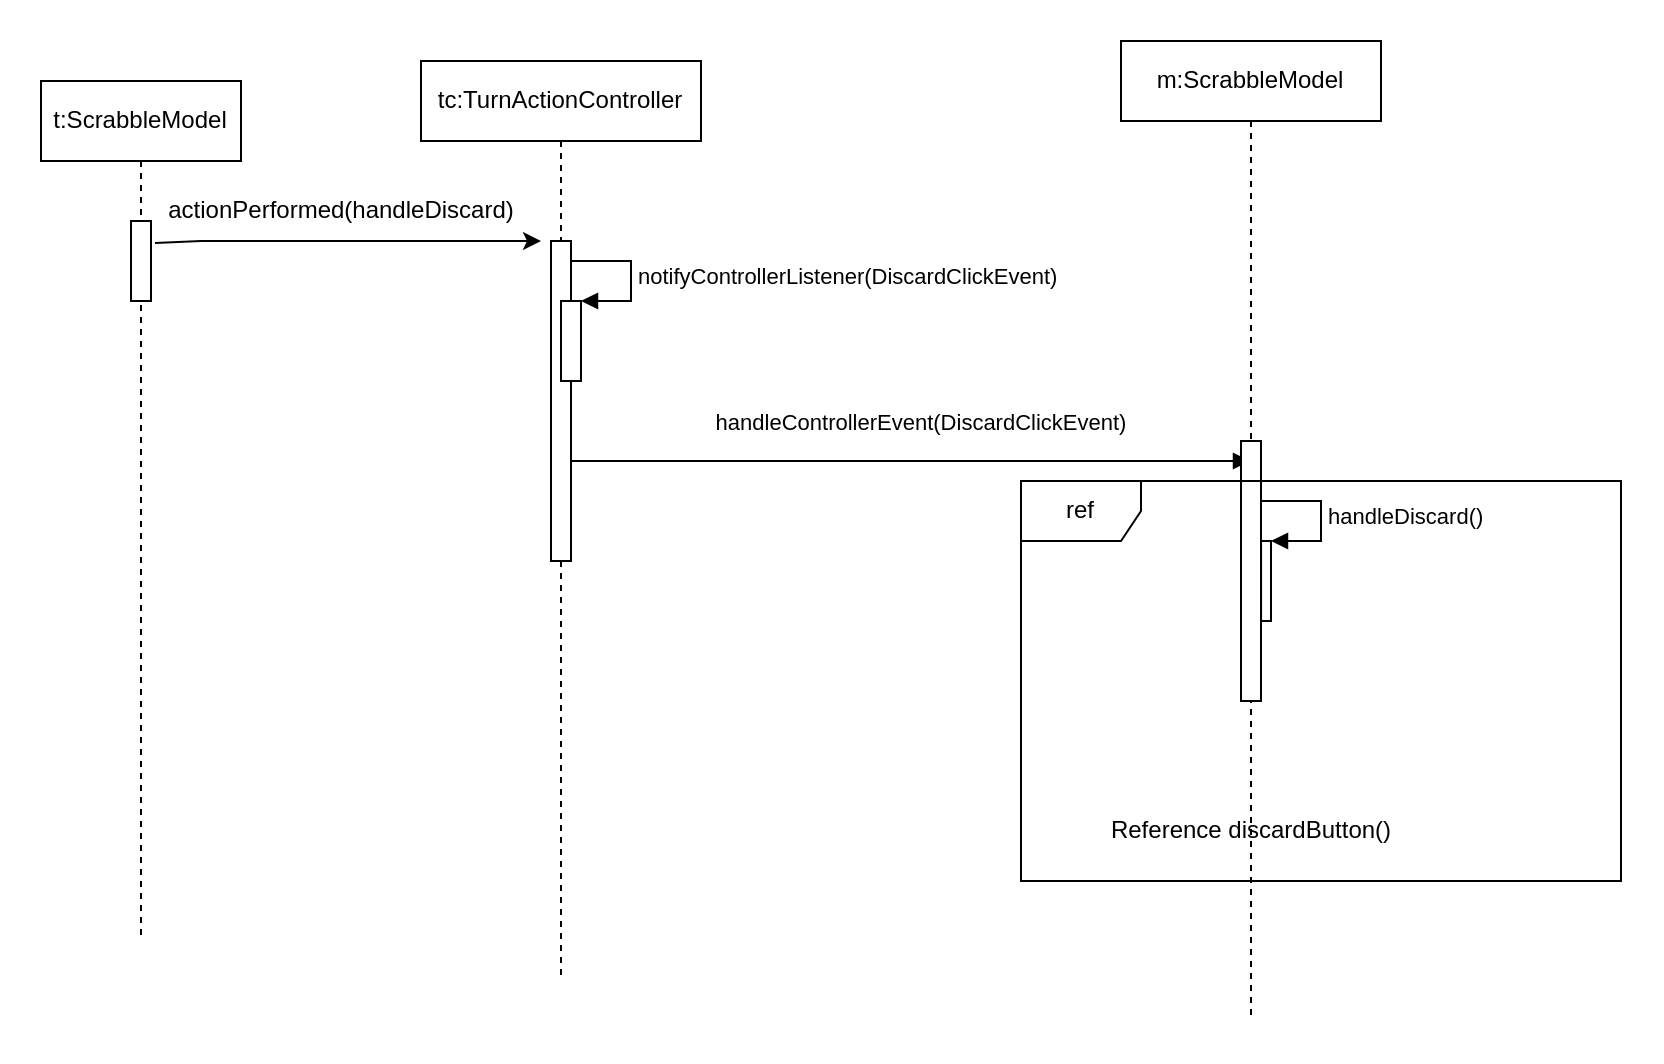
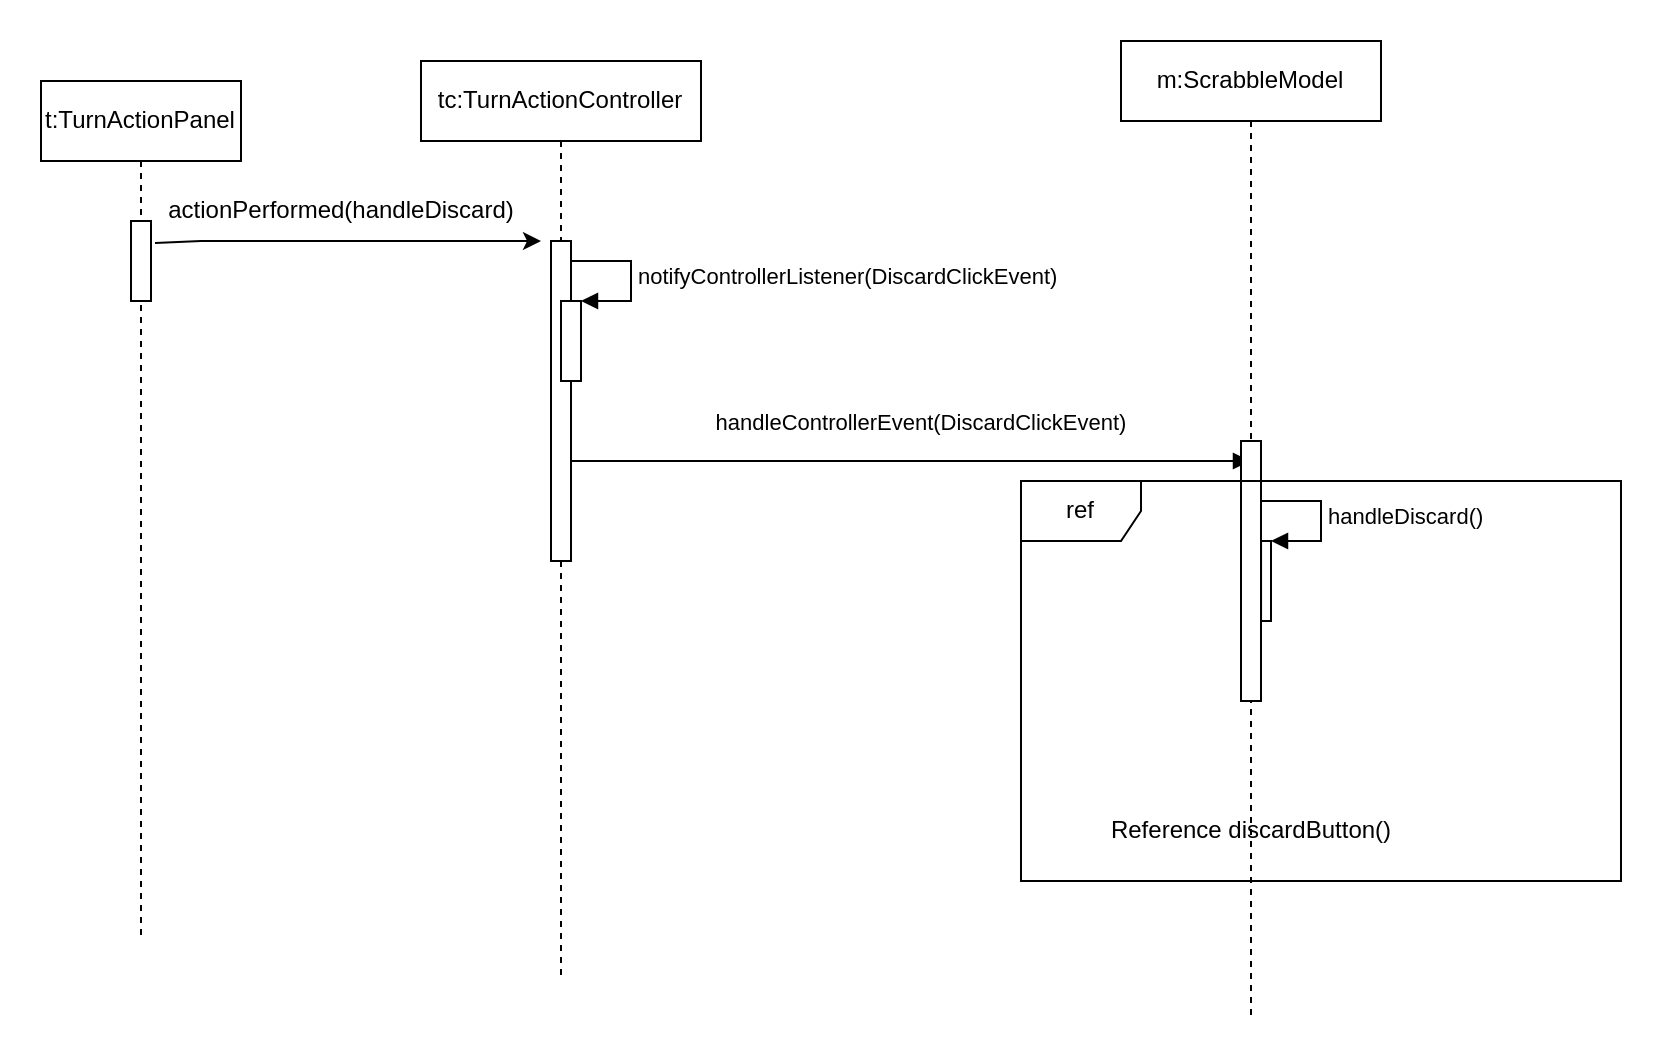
- <mxCell id="2" value="t:ScrabbleModel" style="shape=umlLifeline;perimeter=lifelinePerimeter;whiteSpace=wrap;html=1;container=1;collapsible=0;recursiveResize=0;outlineConnect=0;" vertex="1" parent="1"><mxGeometry x="20" y="40" width="100" height="430" as="geometry" /></mxCell>
+ <mxCell id="2" value="t:TurnActionPanel" style="shape=umlLifeline;perimeter=lifelinePerimeter;whiteSpace=wrap;html=1;container=1;collapsible=0;recursiveResize=0;outlineConnect=0;" vertex="1" parent="1"><mxGeometry x="20" y="40" width="100" height="430" as="geometry" /></mxCell>
